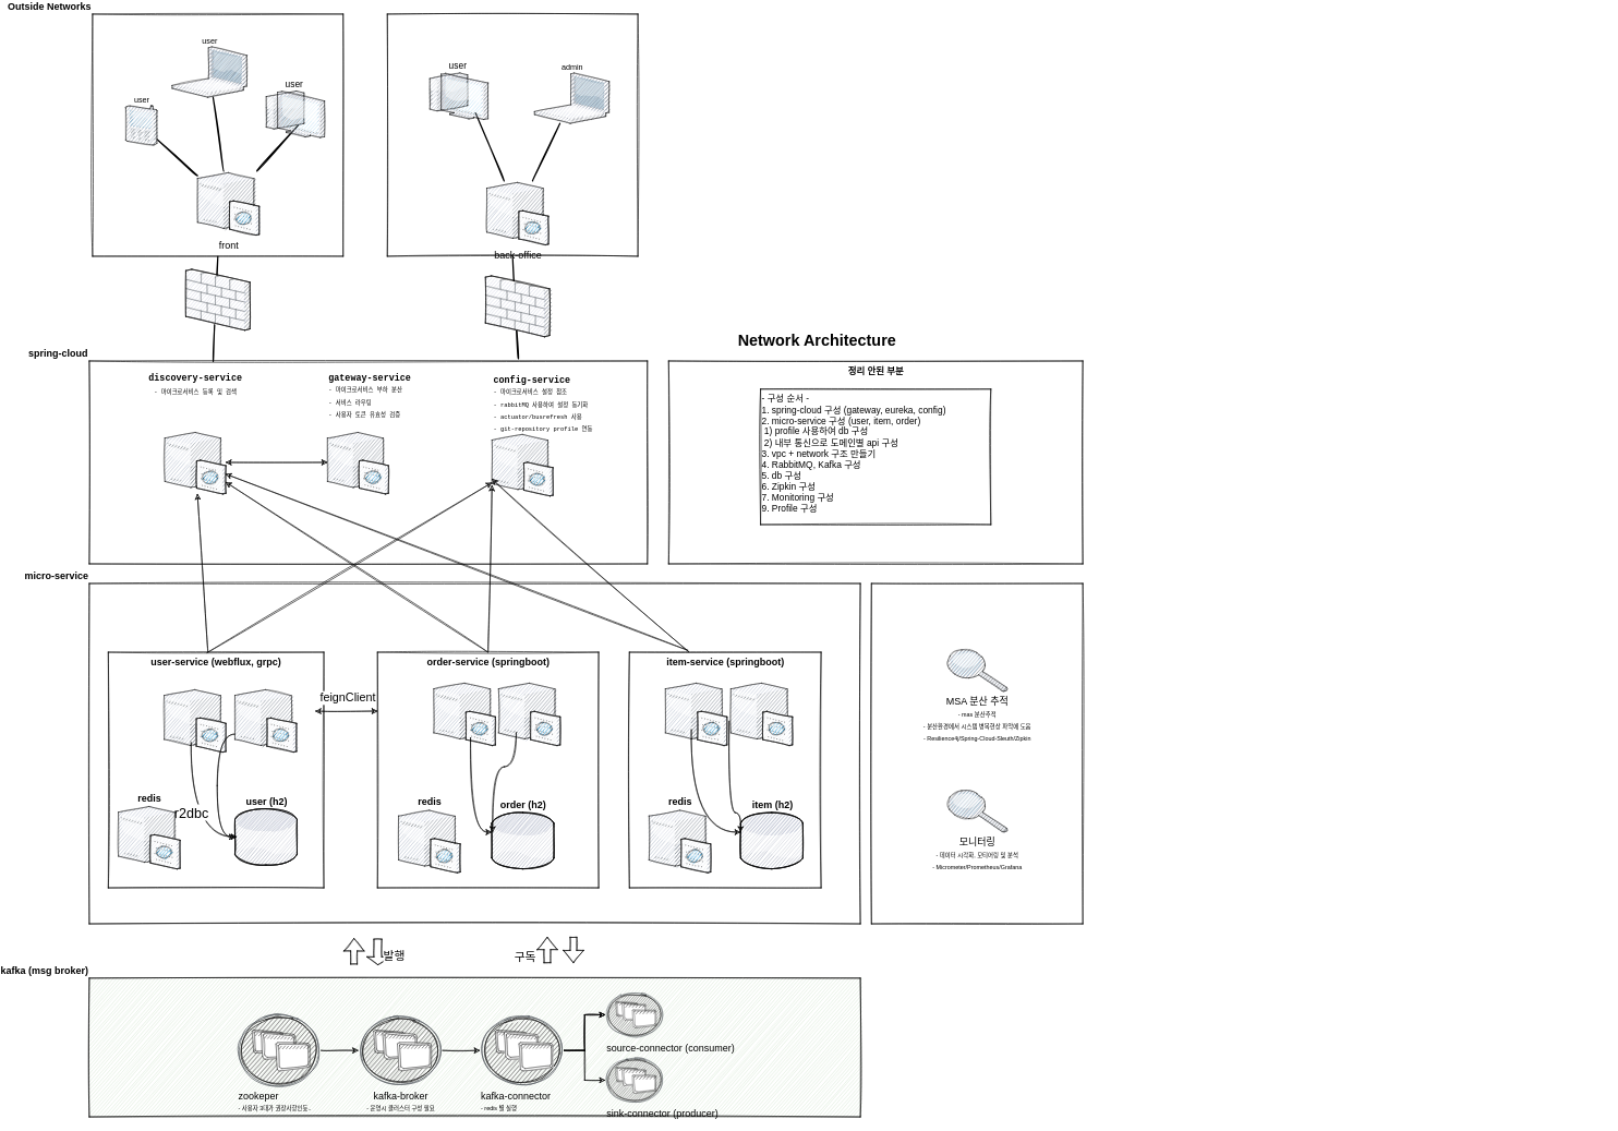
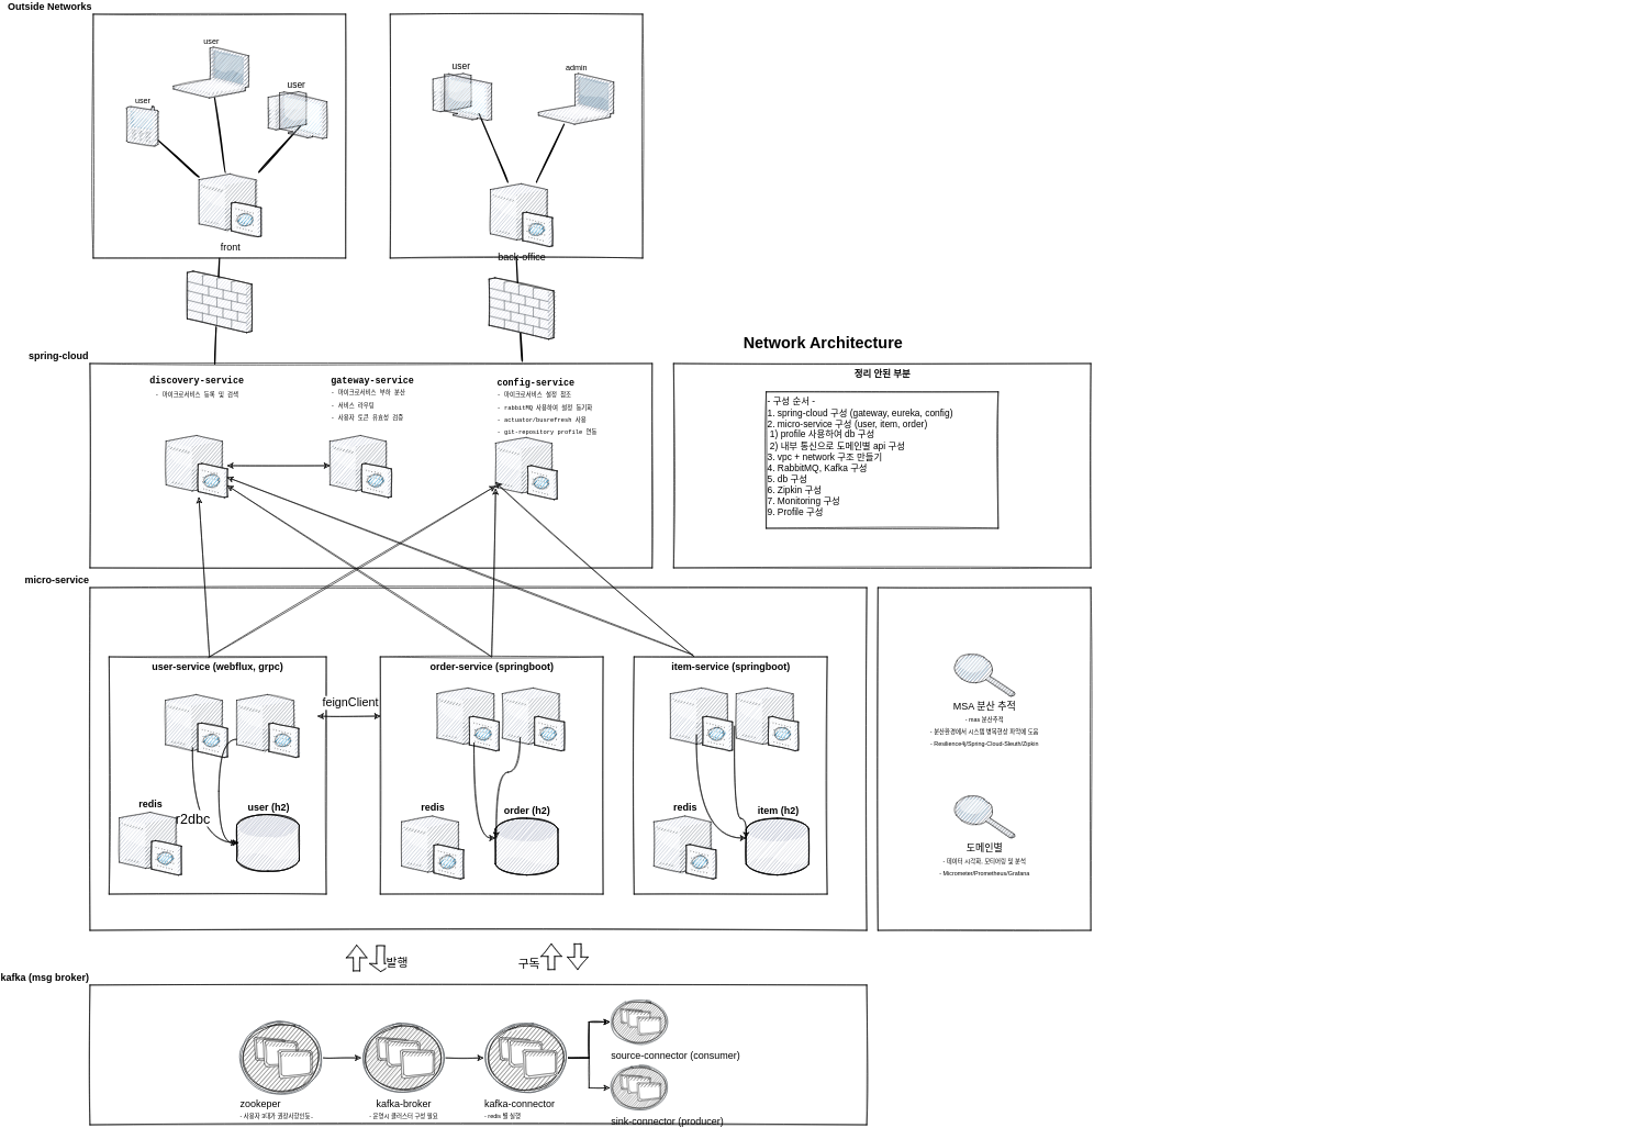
- <mxCell id="69" value="모니터링&lt;br&gt;&lt;font style=&quot;font-size: 9px&quot;&gt;- 데이터 시각화, 모티어링 및 분석&lt;br&gt;- Micrometer/Prometheus/Grafana&lt;br&gt;&lt;/font&gt;" style="verticalLabelPosition=bottom;aspect=fixed;html=1;verticalAlign=top;strokeColor=none;align=center;outlineConnect=0;shape=mxgraph.citrix.inspection;fontSize=15;sketch=1;rounded=0;labelPosition=center;" parent="1" vertex="1"><mxGeometry x="1330.5" y="1205" width="93" height="65" as="geometry" /></mxCell>
+ <mxCell id="69" value="도메인별&lt;br&gt;&lt;font style=&quot;font-size: 9px&quot;&gt;- 데이터 시각화, 모티어링 및 분석&lt;br&gt;- Micrometer/Prometheus/Grafana&lt;br&gt;&lt;/font&gt;" style="verticalLabelPosition=bottom;aspect=fixed;html=1;verticalAlign=top;strokeColor=none;align=center;outlineConnect=0;shape=mxgraph.citrix.inspection;fontSize=15;sketch=1;rounded=0;labelPosition=center;" parent="1" vertex="1"><mxGeometry x="1330.5" y="1205" width="93" height="65" as="geometry" /></mxCell>
- <mxCell id="14" value="&lt;span style=&quot;font-size: 15px;&quot;&gt;kafka (msg broker)&lt;/span&gt;" style="whiteSpace=wrap;html=1;fontSize=15;verticalAlign=bottom;sketch=1;rounded=0;labelPosition=left;verticalLabelPosition=top;align=right;fontStyle=1;fillColor=#d5e8d4;" parent="1" vertex="1"><mxGeometry x="20" y="1493" width="1178.5" height="212" as="geometry" /></mxCell>
+ <mxCell id="14" value="&lt;span style=&quot;font-size: 15px;&quot;&gt;kafka (msg broker)&lt;/span&gt;" style="whiteSpace=wrap;html=1;fontSize=15;verticalAlign=bottom;sketch=1;rounded=0;labelPosition=left;verticalLabelPosition=top;align=right;fontStyle=1;" parent="1" vertex="1"><mxGeometry x="20" y="1493" width="1178.5" height="212" as="geometry" /></mxCell>
